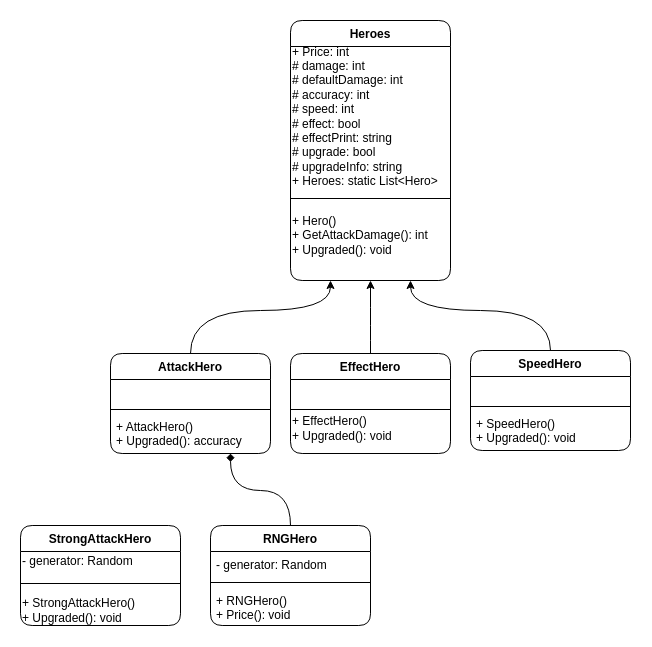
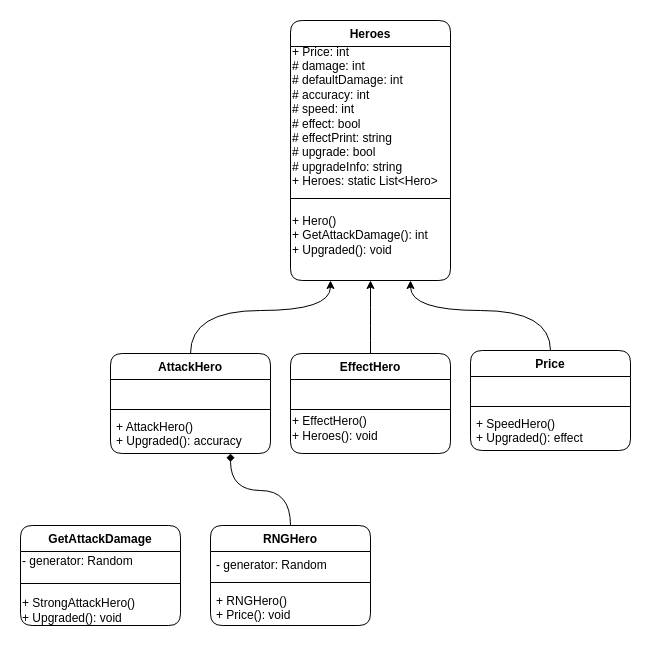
- <mxCell id="17" value="SpeedHero" style="swimlane;fontStyle=1;align=center;verticalAlign=top;childLayout=stackLayout;horizontal=1;startSize=26;horizontalStack=0;resizeParent=1;resizeParentMax=0;resizeLast=0;collapsible=1;marginBottom=0;rounded=1;shadow=0;glass=0;sketch=0;fillColor=#ffffff;gradientColor=none;" parent="1" vertex="1"><mxGeometry x="470" y="350" width="160" height="100" as="geometry" /></mxCell>
+ <mxCell id="17" value="Price" style="swimlane;fontStyle=1;align=center;verticalAlign=top;childLayout=stackLayout;horizontal=1;startSize=26;horizontalStack=0;resizeParent=1;resizeParentMax=0;resizeLast=0;collapsible=1;marginBottom=0;rounded=1;shadow=0;glass=0;sketch=0;fillColor=#ffffff;gradientColor=none;" parent="1" vertex="1"><mxGeometry x="470" y="350" width="160" height="100" as="geometry" /></mxCell>
- <mxCell id="20" value="+ SpeedHero()&#10;+ Upgraded(): void" style="text;strokeColor=none;fillColor=none;align=left;verticalAlign=top;spacingLeft=4;spacingRight=4;overflow=hidden;rotatable=0;points=[[0,0.5],[1,0.5]];portConstraint=eastwest;" parent="17" vertex="1"><mxGeometry y="60" width="160" height="40" as="geometry" /></mxCell>
+ <mxCell id="20" value="+ SpeedHero()&#10;+ Upgraded(): effect" style="text;strokeColor=none;fillColor=none;align=left;verticalAlign=top;spacingLeft=4;spacingRight=4;overflow=hidden;rotatable=0;points=[[0,0.5],[1,0.5]];portConstraint=eastwest;" parent="17" vertex="1"><mxGeometry y="60" width="160" height="40" as="geometry" /></mxCell>
- <mxCell id="14" value="+ EffectHero()&lt;br&gt;+ Upgraded(): void" style="text;html=1;align=left;verticalAlign=middle;resizable=0;points=[];autosize=1;strokeColor=none;" parent="11" vertex="1"><mxGeometry y="60" width="160" height="30" as="geometry" /></mxCell>
+ <mxCell id="14" value="+ EffectHero()&lt;br&gt;+ Heroes(): void" style="text;html=1;align=left;verticalAlign=middle;resizable=0;points=[];autosize=1;strokeColor=none;" parent="11" vertex="1"><mxGeometry y="60" width="160" height="30" as="geometry" /></mxCell>
- <mxCell id="21" value="StrongAttackHero" style="swimlane;fontStyle=1;align=center;verticalAlign=top;childLayout=stackLayout;horizontal=1;startSize=26;horizontalStack=0;resizeParent=1;resizeParentMax=0;resizeLast=0;collapsible=1;marginBottom=0;rounded=1;" parent="1" vertex="1"><mxGeometry x="20" y="525" width="160" height="100" as="geometry" /></mxCell>
+ <mxCell id="21" value="GetAttackDamage" style="swimlane;fontStyle=1;align=center;verticalAlign=top;childLayout=stackLayout;horizontal=1;startSize=26;horizontalStack=0;resizeParent=1;resizeParentMax=0;resizeLast=0;collapsible=1;marginBottom=0;rounded=1;" parent="1" vertex="1"><mxGeometry x="20" y="525" width="160" height="100" as="geometry" /></mxCell>
